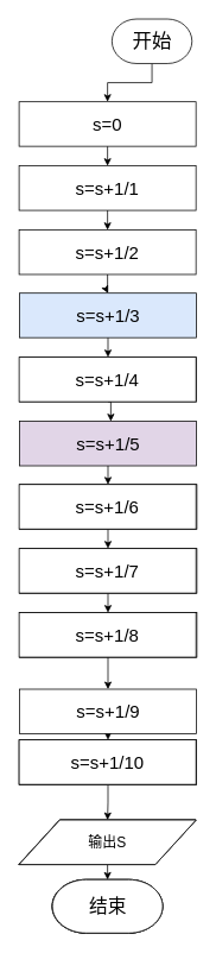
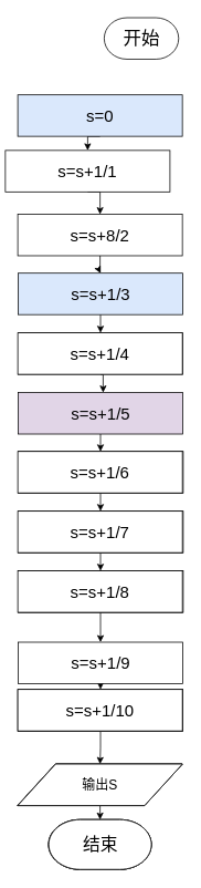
- <mxCell id="2" style="edgeStyle=orthogonalEdgeStyle;rounded=0;orthogonalLoop=1;jettySize=auto;html=1;exitX=0.5;exitY=1;exitDx=0;exitDy=0;exitPerimeter=0;entryX=0.5;entryY=0;entryDx=0;entryDy=0;" edge="1" parent="1" source="3" target="5"><mxGeometry relative="1" as="geometry" /></mxCell>
- <mxCell id="5" value="&lt;span style=&quot;font-size: 20px&quot;&gt;s=0&lt;/span&gt;" style="rounded=0;whiteSpace=wrap;html=1;absoluteArcSize=1;arcSize=14;strokeWidth=1;" parent="1" vertex="1"><mxGeometry x="21" y="113" width="199" height="50" as="geometry" /></mxCell>
+ <mxCell id="5" value="&lt;span style=&quot;font-size: 20px&quot;&gt;s=0&lt;/span&gt;" style="rounded=0;whiteSpace=wrap;html=1;absoluteArcSize=1;arcSize=14;strokeWidth=1;fillColor=#dae8fc;" parent="1" vertex="1"><mxGeometry x="21" y="113" width="199" height="50" as="geometry" /></mxCell>
- <mxCell id="7" value="&lt;span style=&quot;font-size: 20px&quot;&gt;s=s+1/1&lt;/span&gt;" style="rounded=0;whiteSpace=wrap;html=1;absoluteArcSize=1;arcSize=14;strokeWidth=1;" parent="1" vertex="1"><mxGeometry x="21" y="185" width="199" height="50" as="geometry" /></mxCell>
+ <mxCell id="7" value="&lt;span style=&quot;font-size: 20px&quot;&gt;s=s+1/1&lt;/span&gt;" style="rounded=0;whiteSpace=wrap;html=1;absoluteArcSize=1;arcSize=14;strokeWidth=1;" parent="1" vertex="1"><mxGeometry x="6" y="180" width="199" height="50" as="geometry" /></mxCell>
- <mxCell id="9" value="&lt;span style=&quot;font-size: 20px&quot;&gt;s=s+1/2&lt;/span&gt;" style="rounded=0;whiteSpace=wrap;html=1;absoluteArcSize=1;arcSize=14;strokeWidth=1;" parent="1" vertex="1"><mxGeometry x="21" y="257" width="199" height="50" as="geometry" /></mxCell>
+ <mxCell id="9" value="&lt;span style=&quot;font-size: 20px&quot;&gt;s=s+8/2&lt;/span&gt;" style="rounded=0;whiteSpace=wrap;html=1;absoluteArcSize=1;arcSize=14;strokeWidth=1;" parent="1" vertex="1"><mxGeometry x="21" y="257" width="199" height="50" as="geometry" /></mxCell>
